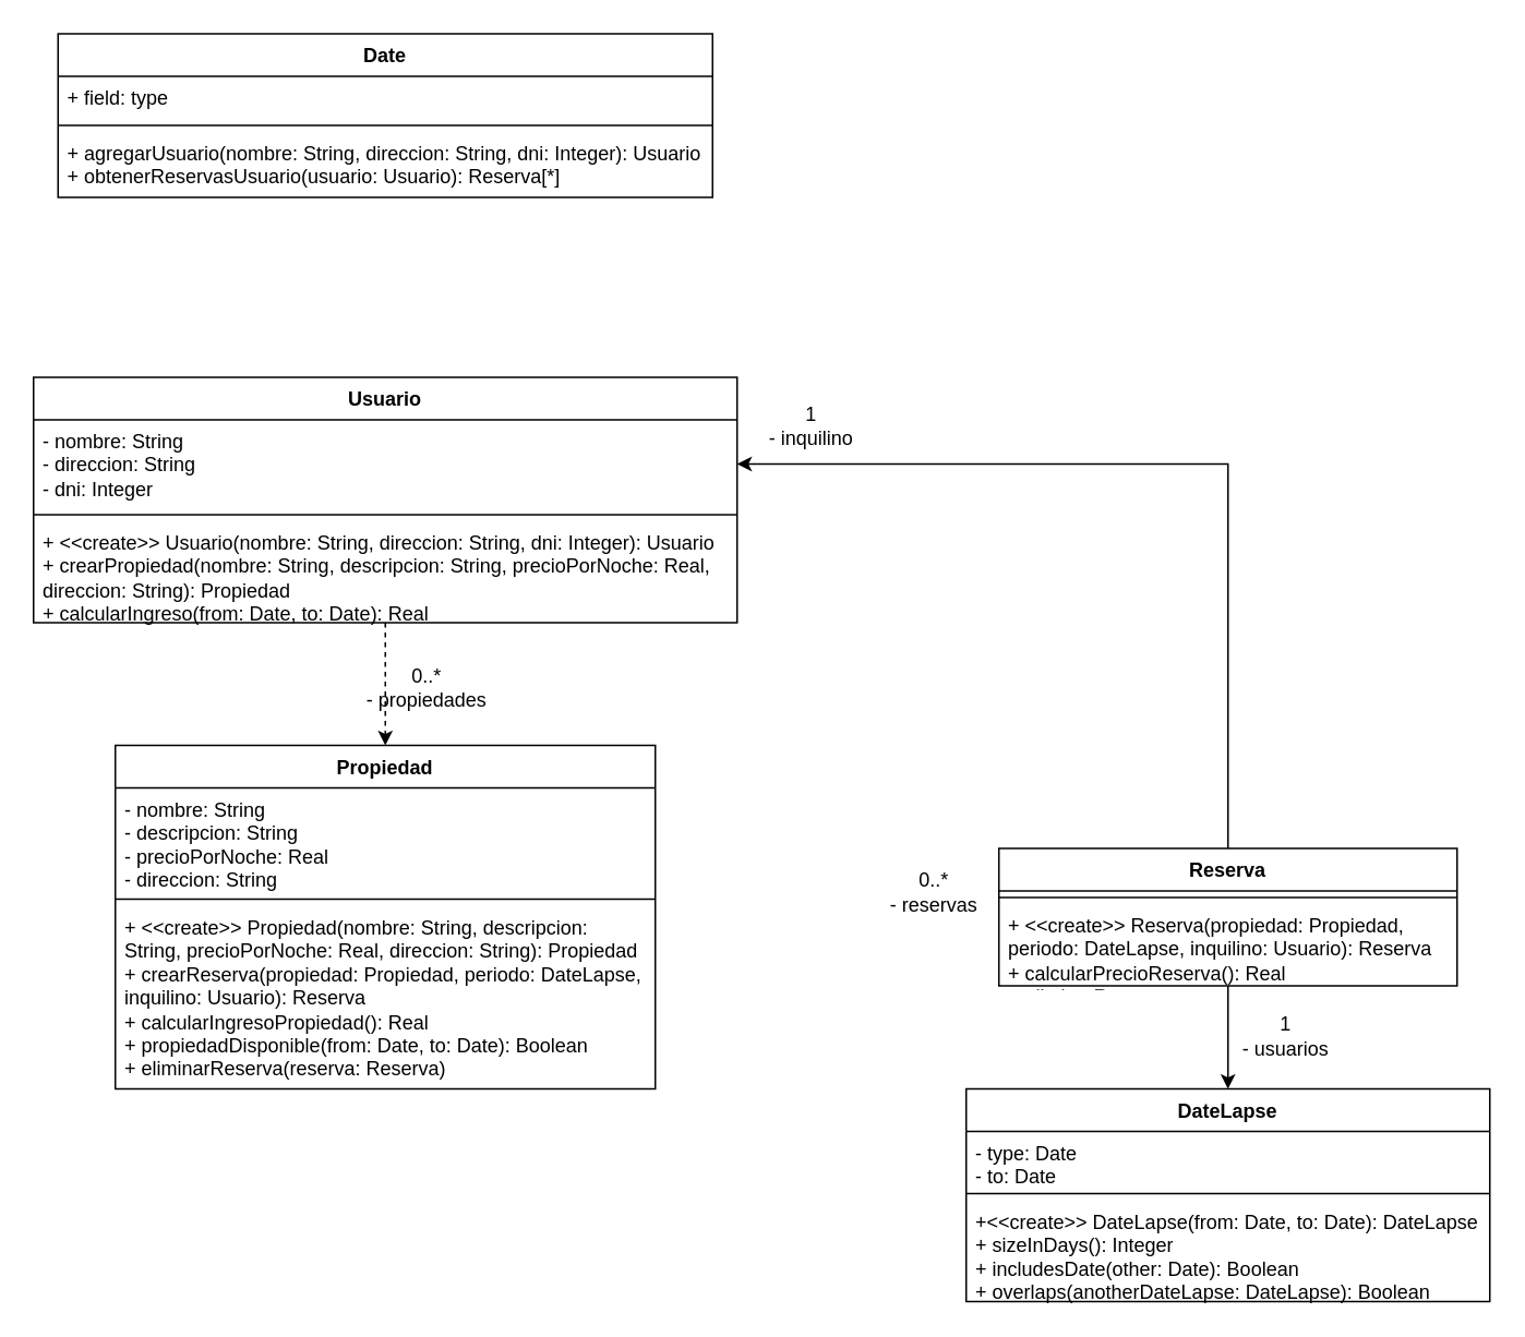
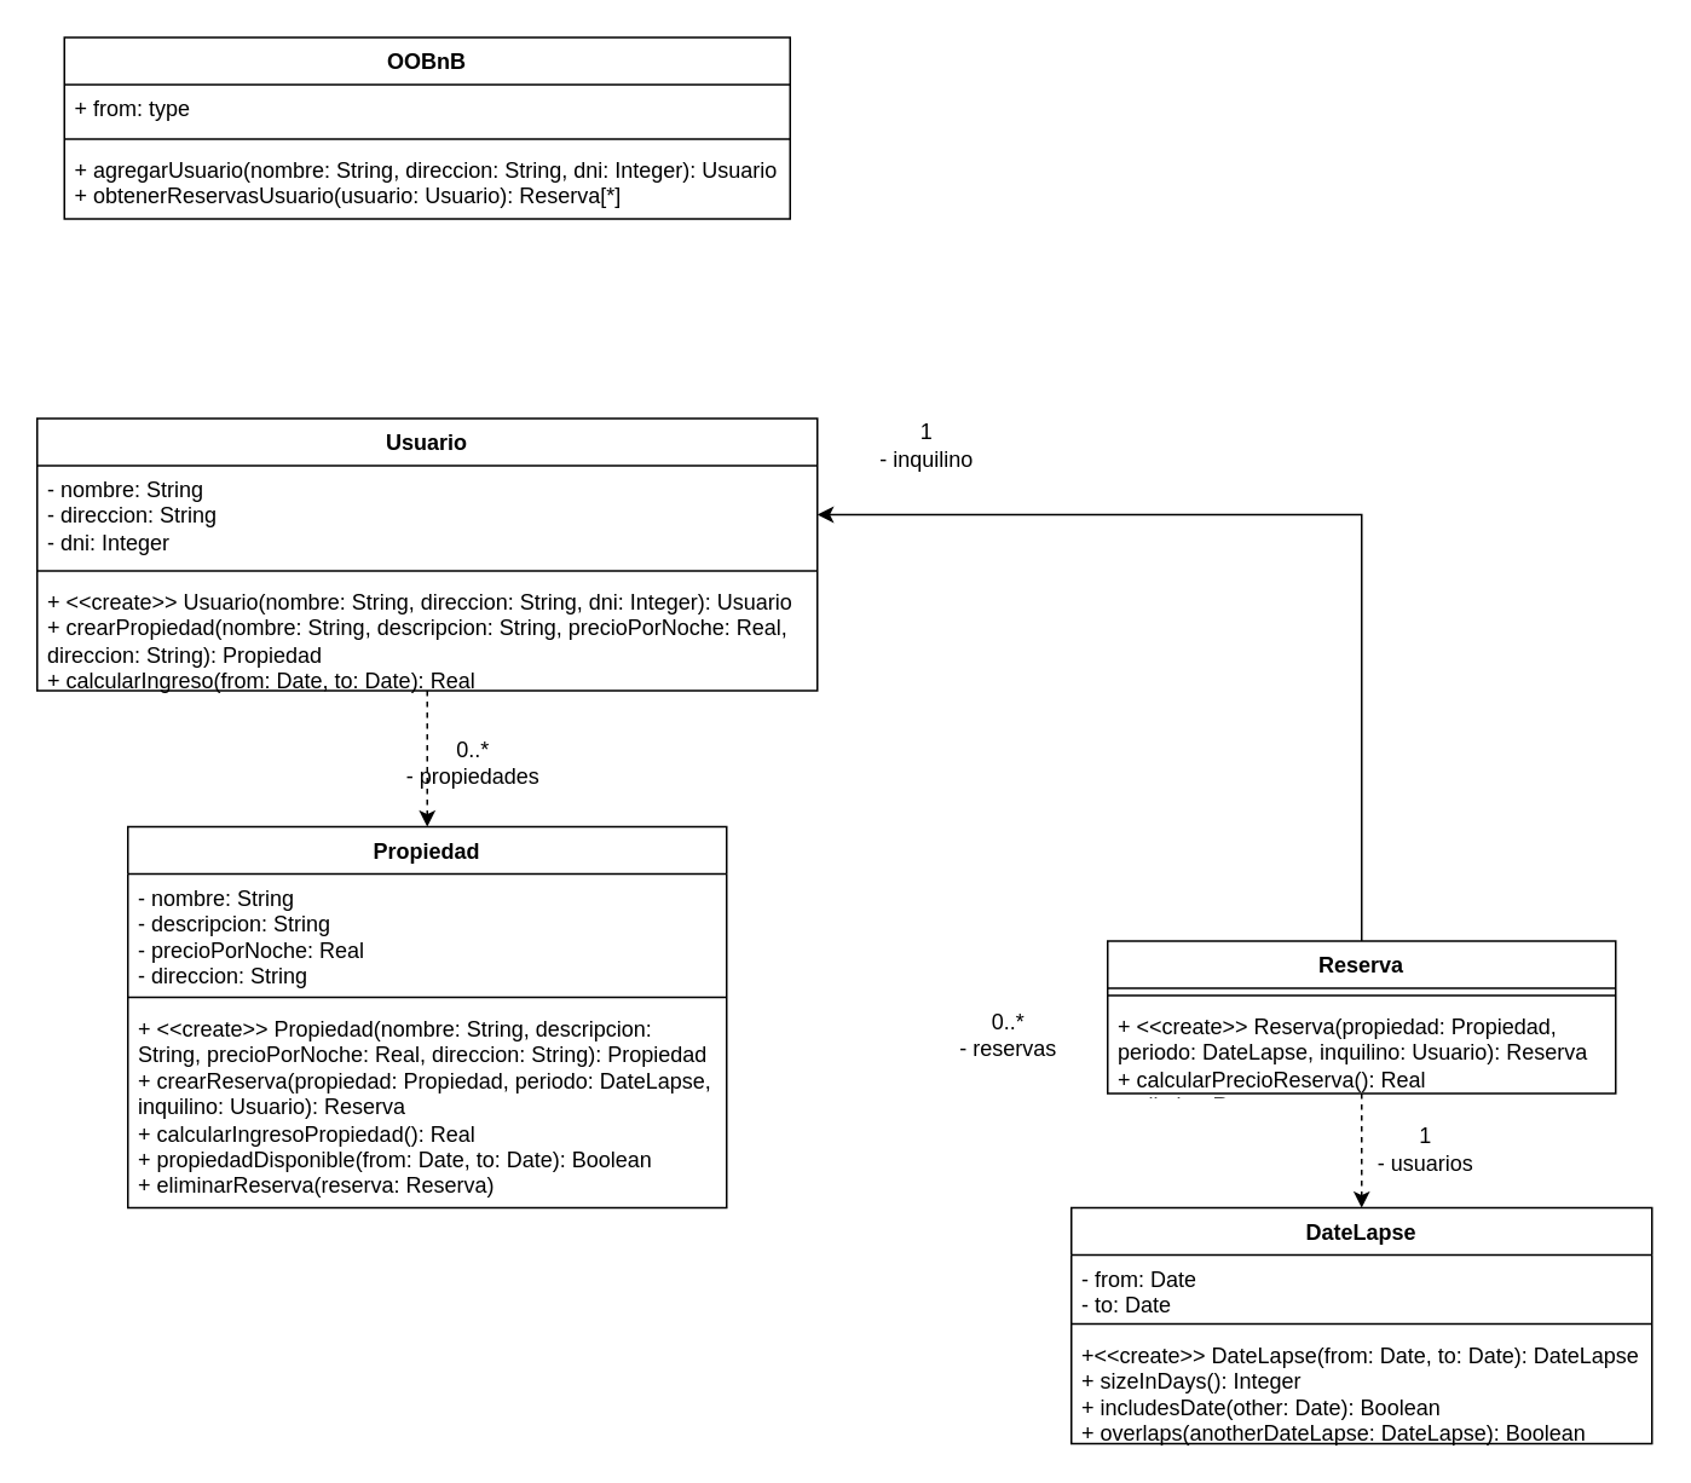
- <mxCell id="7" value="Date" style="swimlane;fontStyle=1;align=center;verticalAlign=top;childLayout=stackLayout;horizontal=1;startSize=26;horizontalStack=0;resizeParent=1;resizeParentMax=0;resizeLast=0;collapsible=1;marginBottom=0;whiteSpace=wrap;html=1;" parent="1" vertex="1"><mxGeometry x="35" y="20" width="400" height="100" as="geometry" /></mxCell>
+ <mxCell id="7" value="OOBnB" style="swimlane;fontStyle=1;align=center;verticalAlign=top;childLayout=stackLayout;horizontal=1;startSize=26;horizontalStack=0;resizeParent=1;resizeParentMax=0;resizeLast=0;collapsible=1;marginBottom=0;whiteSpace=wrap;html=1;" parent="1" vertex="1"><mxGeometry x="35" y="20" width="400" height="100" as="geometry" /></mxCell>
- <mxCell id="8" value="+ field: type" style="text;strokeColor=none;fillColor=none;align=left;verticalAlign=top;spacingLeft=4;spacingRight=4;overflow=hidden;rotatable=0;points=[[0,0.5],[1,0.5]];portConstraint=eastwest;whiteSpace=wrap;html=1;" parent="7" vertex="1"><mxGeometry y="26" width="400" height="26" as="geometry" /></mxCell>
+ <mxCell id="8" value="+ from: type" style="text;strokeColor=none;fillColor=none;align=left;verticalAlign=top;spacingLeft=4;spacingRight=4;overflow=hidden;rotatable=0;points=[[0,0.5],[1,0.5]];portConstraint=eastwest;whiteSpace=wrap;html=1;" parent="7" vertex="1"><mxGeometry y="26" width="400" height="26" as="geometry" /></mxCell>
- <mxCell id="20" value="1&lt;br&gt;- inquilino" style="text;html=1;align=center;verticalAlign=middle;resizable=0;points=[];autosize=1;strokeColor=none;fillColor=none;" parent="1" vertex="1"><mxGeometry x="460" y="240" width="70" height="40" as="geometry" /></mxCell>
+ <mxCell id="20" value="1&lt;br&gt;- inquilino" style="text;html=1;align=center;verticalAlign=middle;resizable=0;points=[];autosize=1;strokeColor=none;fillColor=none;" parent="1" vertex="1"><mxGeometry x="475" y="225" width="70" height="40" as="geometry" /></mxCell>
- <mxCell id="21" value="0..*&lt;br&gt;- reservas" style="text;html=1;align=center;verticalAlign=middle;resizable=0;points=[];autosize=1;strokeColor=none;fillColor=none;" parent="1" vertex="1"><mxGeometry x="530" y="525" width="80" height="40" as="geometry" /></mxCell>
+ <mxCell id="21" value="0..*&lt;br&gt;- reservas" style="text;html=1;align=center;verticalAlign=middle;resizable=0;points=[];autosize=1;strokeColor=none;fillColor=none;" parent="1" vertex="1"><mxGeometry x="515" y="550" width="80" height="40" as="geometry" /></mxCell>
- <mxCell id="16" style="edgeStyle=orthogonalEdgeStyle;rounded=0;orthogonalLoop=1;jettySize=auto;html=1;" parent="1" source="17" target="23" edge="1"><mxGeometry relative="1" as="geometry" /></mxCell>
+ <mxCell id="16" style="edgeStyle=orthogonalEdgeStyle;rounded=0;orthogonalLoop=1;jettySize=auto;html=1;dashed=1;" parent="1" source="17" target="23" edge="1"><mxGeometry relative="1" as="geometry" /></mxCell>
- <mxCell id="24" value="- type: Date&lt;br&gt;- to: Date" style="text;strokeColor=none;fillColor=none;align=left;verticalAlign=top;spacingLeft=4;spacingRight=4;overflow=hidden;rotatable=0;points=[[0,0.5],[1,0.5]];portConstraint=eastwest;whiteSpace=wrap;html=1;" parent="23" vertex="1"><mxGeometry y="26" width="320" height="34" as="geometry" /></mxCell>
+ <mxCell id="24" value="- from: Date&lt;br&gt;- to: Date" style="text;strokeColor=none;fillColor=none;align=left;verticalAlign=top;spacingLeft=4;spacingRight=4;overflow=hidden;rotatable=0;points=[[0,0.5],[1,0.5]];portConstraint=eastwest;whiteSpace=wrap;html=1;" parent="23" vertex="1"><mxGeometry y="26" width="320" height="34" as="geometry" /></mxCell>
